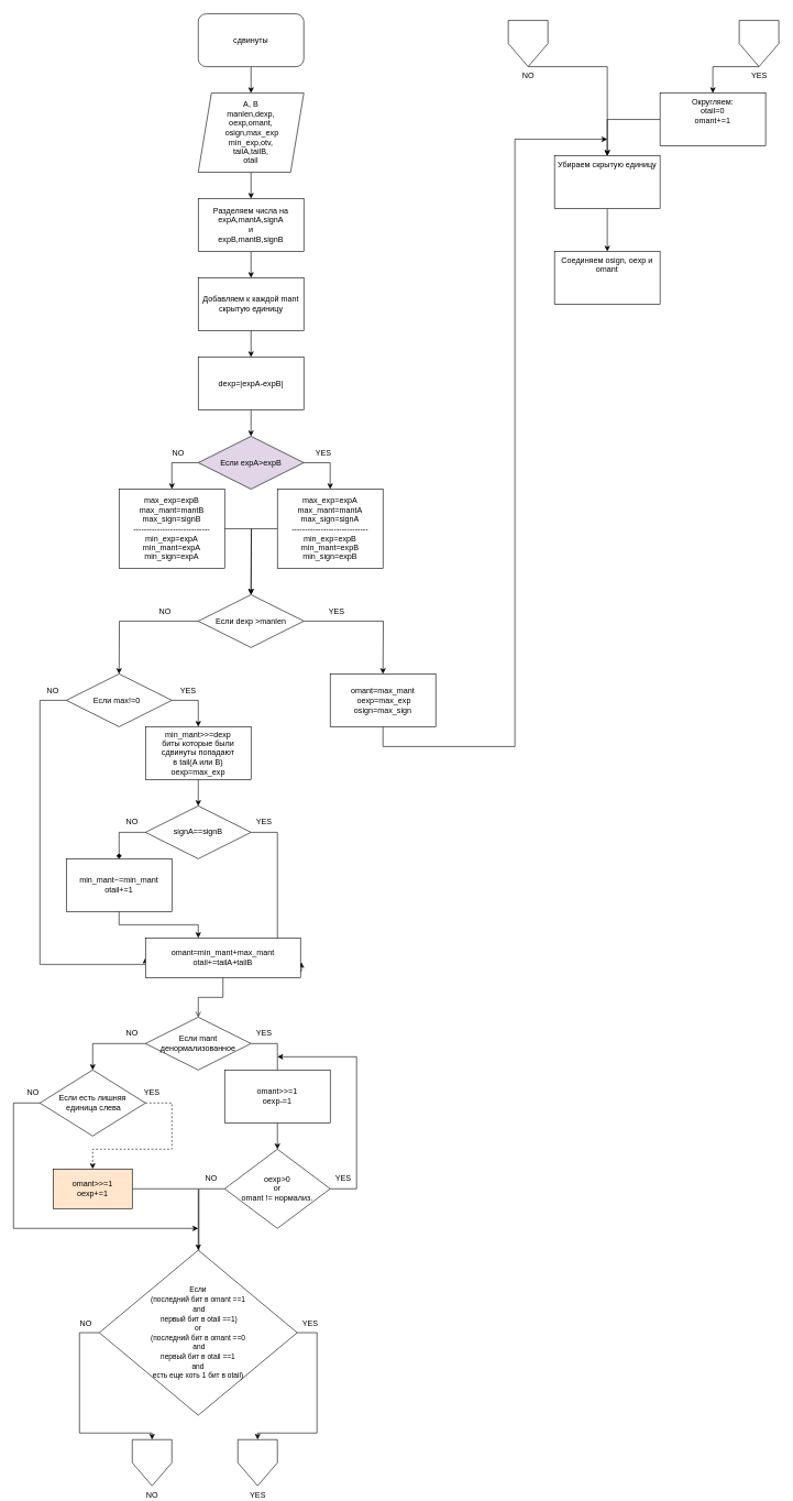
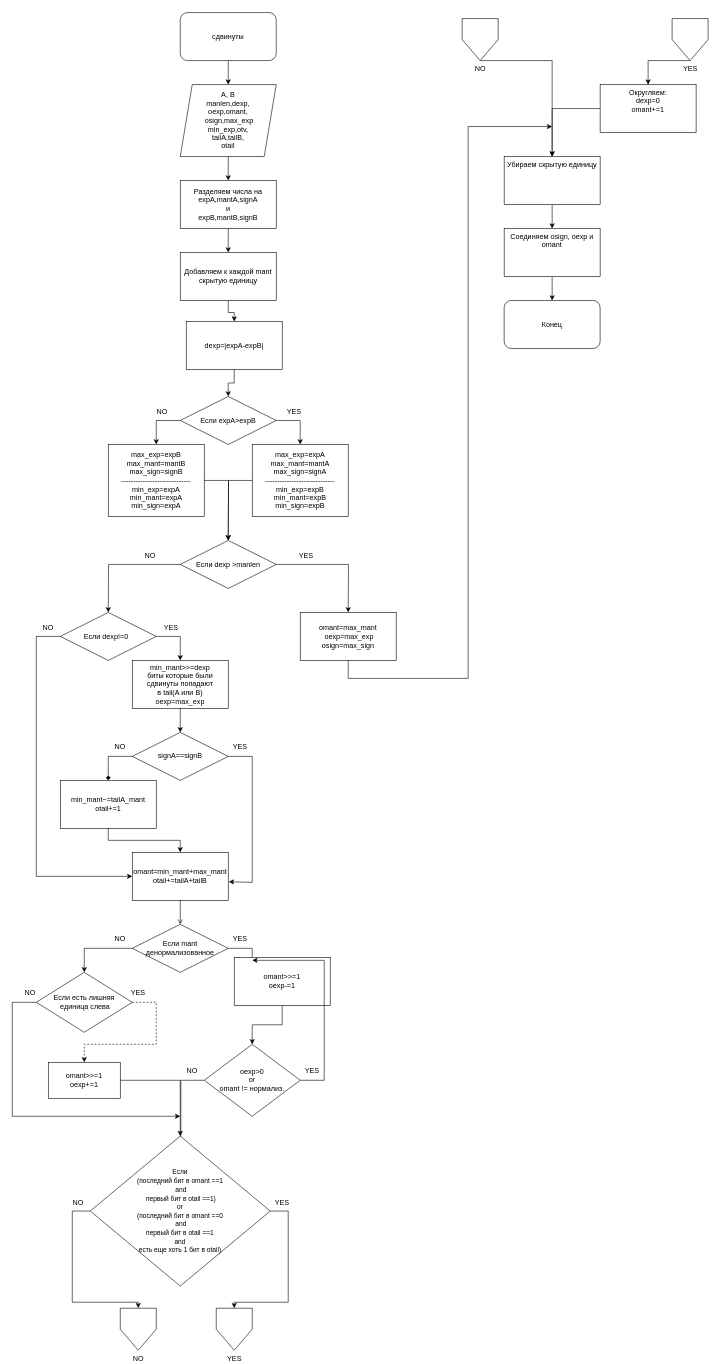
- <mxCell id="75" value="Округляем:&lt;br&gt;otail=0&lt;br&gt;omant+=1" style="whiteSpace=wrap;html=1;verticalAlign=top;rounded=0;" vertex="1" parent="1"><mxGeometry x="1000" y="140" width="160" height="80" as="geometry" /></mxCell>
+ <mxCell id="75" value="Округляем:&lt;br&gt;dexp=0&lt;br&gt;omant+=1" style="whiteSpace=wrap;html=1;verticalAlign=top;rounded=0;" vertex="1" parent="1"><mxGeometry x="1000" y="140" width="160" height="80" as="geometry" /></mxCell>
- <mxCell id="77" value="Убираем скрытую единицу&lt;br&gt;" style="whiteSpace=wrap;html=1;verticalAlign=top;rounded=0;" vertex="1" parent="1"><mxGeometry x="840" y="235" width="160" height="80" as="geometry" /></mxCell>
+ <mxCell id="77" value="Убираем скрытую единицу&lt;br&gt;" style="whiteSpace=wrap;html=1;verticalAlign=top;rounded=0;" vertex="1" parent="1"><mxGeometry x="840" y="260" width="160" height="80" as="geometry" /></mxCell>
+ <mxCell id="78" value="" style="edgeStyle=orthogonalEdgeStyle;rounded=0;orthogonalLoop=1;jettySize=auto;html=1;" edge="1" parent="1" source="79" target="80"><mxGeometry relative="1" as="geometry" /></mxCell>
+ <mxCell id="80" value="Конец" style="rounded=1;whiteSpace=wrap;html=1;" vertex="1" parent="1"><mxGeometry x="840" y="500" width="160" height="80" as="geometry" /></mxCell>
- <mxCell id="11" value="dexp=|expA-expB|" style="rounded=0;whiteSpace=wrap;html=1;" vertex="1" parent="1"><mxGeometry x="300" y="540" width="160" height="80" as="geometry" /></mxCell>
+ <mxCell id="11" value="dexp=|expA-expB|" style="rounded=0;whiteSpace=wrap;html=1;" vertex="1" parent="1"><mxGeometry x="310" y="535" width="160" height="80" as="geometry" /></mxCell>
- <mxCell id="26" value="Если expA&amp;gt;expB" style="rhombus;whiteSpace=wrap;html=1;rounded=0;fillColor=#e1d5e7;" vertex="1" parent="1"><mxGeometry x="300" y="660" width="160" height="80" as="geometry" /></mxCell>
+ <mxCell id="26" value="Если expA&amp;gt;expB" style="rhombus;whiteSpace=wrap;html=1;rounded=0;" vertex="1" parent="1"><mxGeometry x="300" y="660" width="160" height="80" as="geometry" /></mxCell>
- <mxCell id="18" value="Если max!=0&amp;nbsp;&amp;nbsp;" style="rhombus;whiteSpace=wrap;html=1;" vertex="1" parent="1"><mxGeometry x="100" y="1020" width="160" height="80" as="geometry" /></mxCell>
+ <mxCell id="18" value="Если dexp!=0&amp;nbsp;&amp;nbsp;" style="rhombus;whiteSpace=wrap;html=1;" vertex="1" parent="1"><mxGeometry x="100" y="1020" width="160" height="80" as="geometry" /></mxCell>
- <mxCell id="39" value="min_mant~=min_mant&lt;br&gt;otail+=1" style="whiteSpace=wrap;html=1;" vertex="1" parent="1"><mxGeometry x="100" y="1300" width="160" height="80" as="geometry" /></mxCell>
+ <mxCell id="39" value="min_mant~=tailA_mant&lt;br&gt;otail+=1" style="whiteSpace=wrap;html=1;" vertex="1" parent="1"><mxGeometry x="100" y="1300" width="160" height="80" as="geometry" /></mxCell>
- <mxCell id="43" value="omant=min_mant+max_mant&lt;br&gt;otail+=tailA+tailB" style="whiteSpace=wrap;html=1;" vertex="1" parent="1"><mxGeometry x="220" y="1420" width="235" height="60" as="geometry" /></mxCell>
+ <mxCell id="43" value="omant=min_mant+max_mant&lt;br&gt;otail+=tailA+tailB" style="whiteSpace=wrap;html=1;" vertex="1" parent="1"><mxGeometry x="220" y="1420" width="160" height="80" as="geometry" /></mxCell>
- <mxCell id="48" value="omant&amp;gt;&amp;gt;=1&lt;br&gt;oexp-=1" style="whiteSpace=wrap;html=1;" vertex="1" parent="1"><mxGeometry x="340" y="1620" width="160" height="80" as="geometry" /></mxCell>
+ <mxCell id="48" value="omant&amp;gt;&amp;gt;=1&lt;br&gt;oexp-=1" style="whiteSpace=wrap;html=1;" vertex="1" parent="1"><mxGeometry x="390" y="1595" width="160" height="80" as="geometry" /></mxCell>
- <mxCell id="58" value="omant&amp;gt;&amp;gt;=1&lt;br&gt;oexp+=1" style="whiteSpace=wrap;html=1;fillColor=#ffe6cc;" vertex="1" parent="1"><mxGeometry x="80" y="1770" width="120" height="60" as="geometry" /></mxCell>
+ <mxCell id="58" value="omant&amp;gt;&amp;gt;=1&lt;br&gt;oexp+=1" style="whiteSpace=wrap;html=1;" vertex="1" parent="1"><mxGeometry x="80" y="1770" width="120" height="60" as="geometry" /></mxCell>
